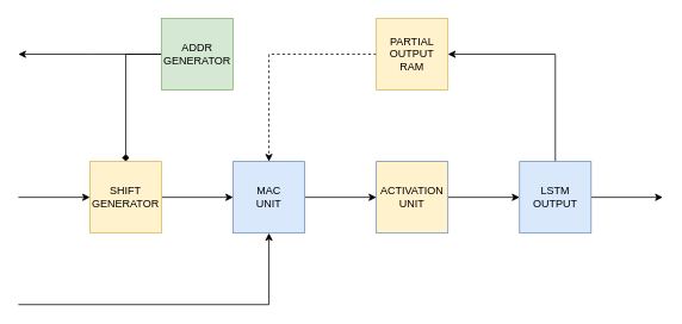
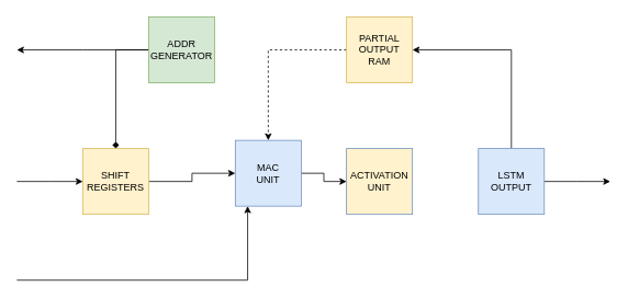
- <mxCell id="17" value="&lt;div&gt;SHIFT&lt;/div&gt;&lt;div&gt;GENERATOR&lt;br&gt;&lt;/div&gt;" style="whiteSpace=wrap;html=1;aspect=fixed;fillColor=#fff2cc;strokeColor=#d6b656;" parent="1" vertex="1"><mxGeometry x="100" y="180" width="80" height="80" as="geometry" /></mxCell>
+ <mxCell id="17" value="&lt;div&gt;SHIFT&lt;/div&gt;&lt;div&gt;REGISTERS&lt;br&gt;&lt;/div&gt;" style="whiteSpace=wrap;html=1;aspect=fixed;fillColor=#fff2cc;strokeColor=#d6b656;" parent="1" vertex="1"><mxGeometry x="100" y="180" width="80" height="80" as="geometry" /></mxCell>
- <mxCell id="4" value="&lt;div&gt;MAC&lt;/div&gt;&lt;div&gt;UNIT&lt;br&gt;&lt;/div&gt;" style="whiteSpace=wrap;html=1;aspect=fixed;fillColor=#dae8fc;strokeColor=#6c8ebf;" parent="1" vertex="1"><mxGeometry x="260" y="180" width="80" height="80" as="geometry" /></mxCell>
+ <mxCell id="4" value="&lt;div&gt;MAC&lt;/div&gt;&lt;div&gt;UNIT&lt;br&gt;&lt;/div&gt;" style="whiteSpace=wrap;html=1;aspect=fixed;fillColor=#dae8fc;strokeColor=#6c8ebf;" parent="1" vertex="1"><mxGeometry x="285" y="170" width="80" height="80" as="geometry" /></mxCell>
- <mxCell id="5" style="edgeStyle=orthogonalEdgeStyle;rounded=0;orthogonalLoop=1;jettySize=auto;html=1;entryX=0;entryY=0.5;entryDx=0;entryDy=0;" parent="1" source="6" target="9" edge="1"><mxGeometry relative="1" as="geometry" /></mxCell>
